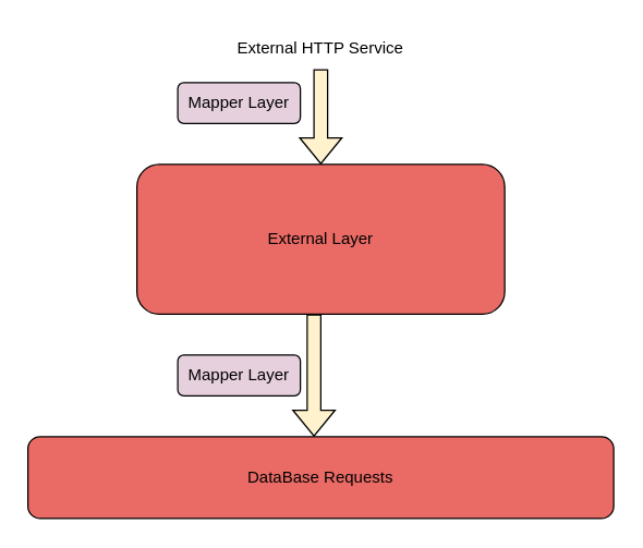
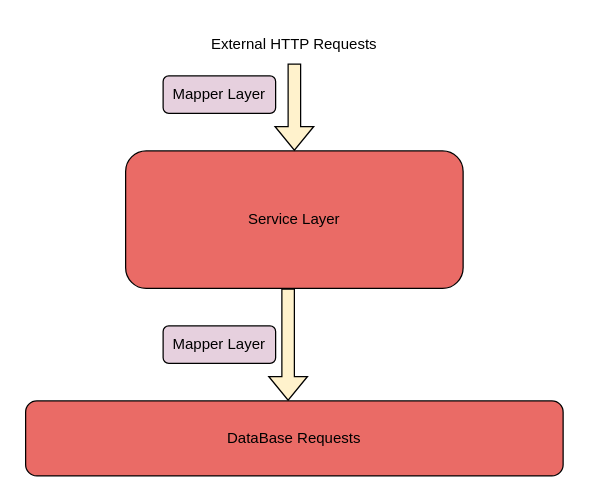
- <mxCell id="5" value="External HTTP Service" style="text;html=1;strokeColor=none;fillColor=none;align=center;verticalAlign=middle;whiteSpace=wrap;rounded=0;" vertex="1" parent="1"><mxGeometry x="150" y="20" width="170" height="30" as="geometry" /></mxCell>
+ <mxCell id="5" value="External HTTP Requests" style="text;html=1;strokeColor=none;fillColor=none;align=center;verticalAlign=middle;whiteSpace=wrap;rounded=0;" vertex="1" parent="1"><mxGeometry x="150" y="20" width="170" height="30" as="geometry" /></mxCell>
- <mxCell id="2" value="External Layer" style="rounded=1;whiteSpace=wrap;html=1;fillColor=#EA6B66;" vertex="1" parent="1"><mxGeometry x="100" y="120" width="270" height="110" as="geometry" /></mxCell>
+ <mxCell id="2" value="Service Layer" style="rounded=1;whiteSpace=wrap;html=1;fillColor=#EA6B66;" vertex="1" parent="1"><mxGeometry x="100" y="120" width="270" height="110" as="geometry" /></mxCell>
